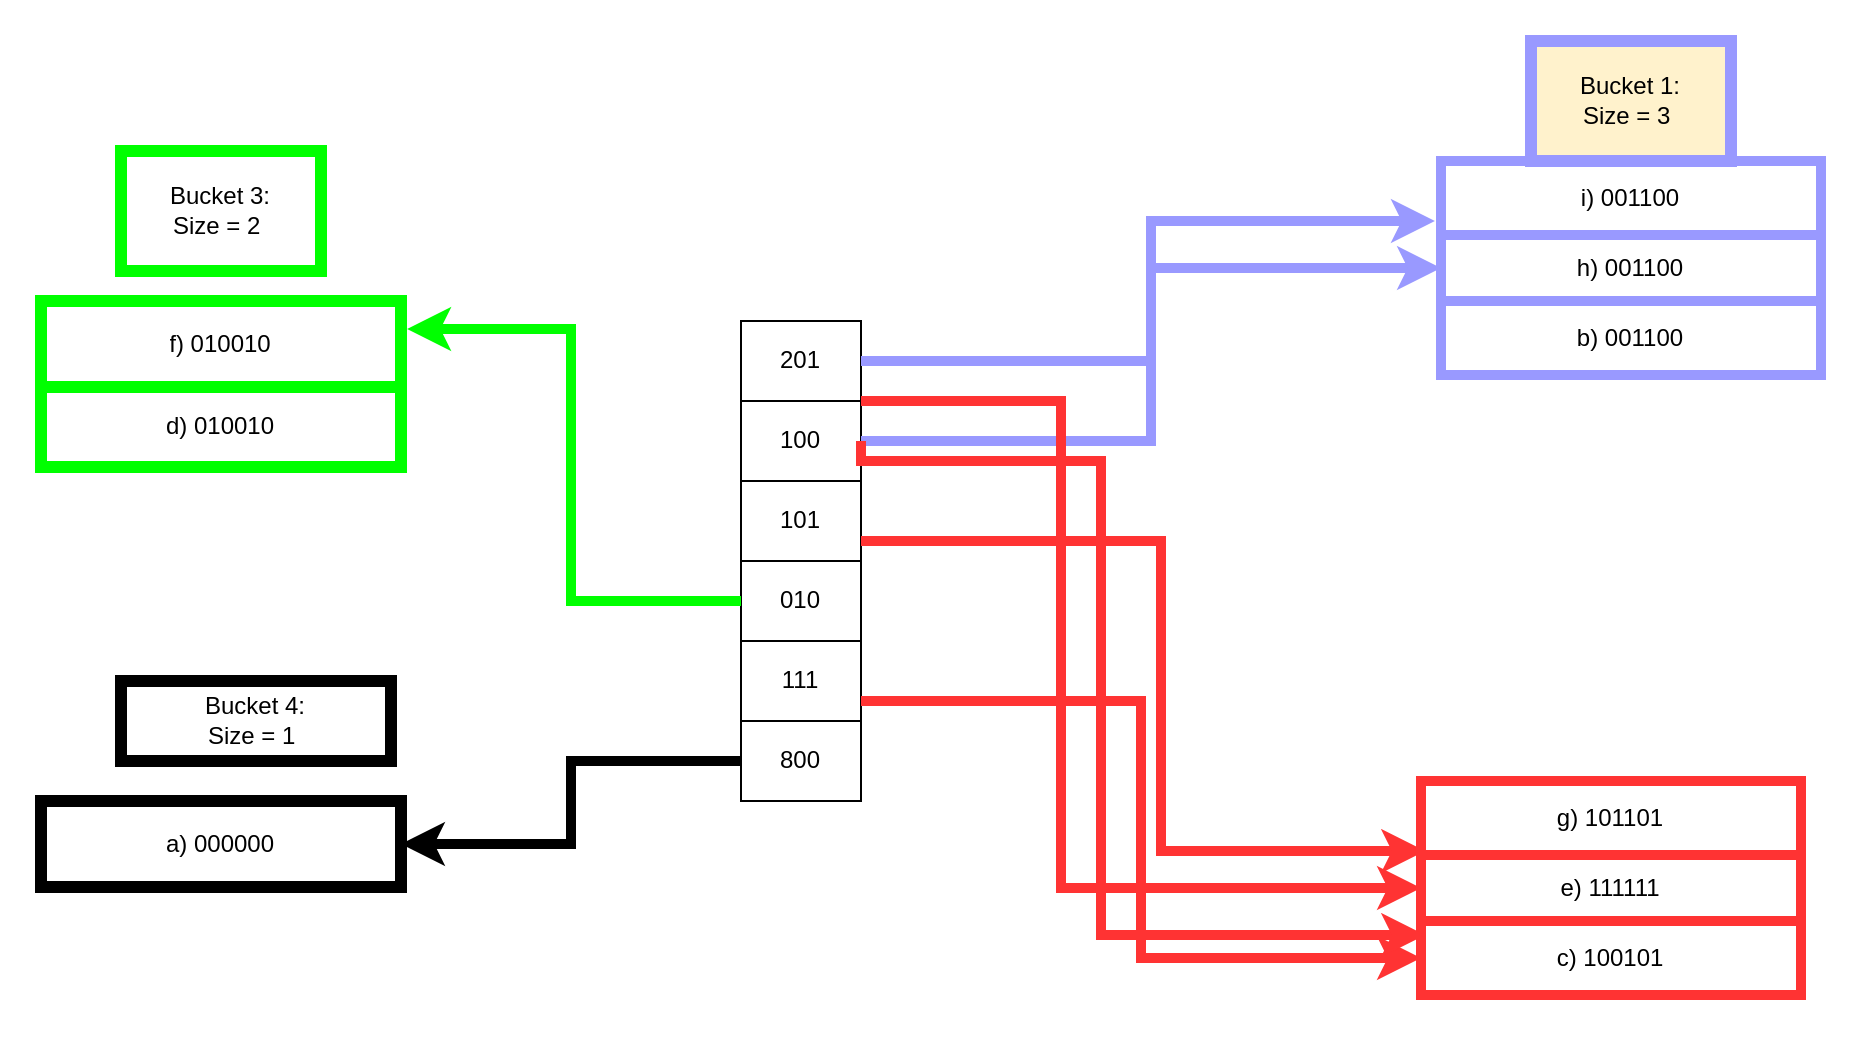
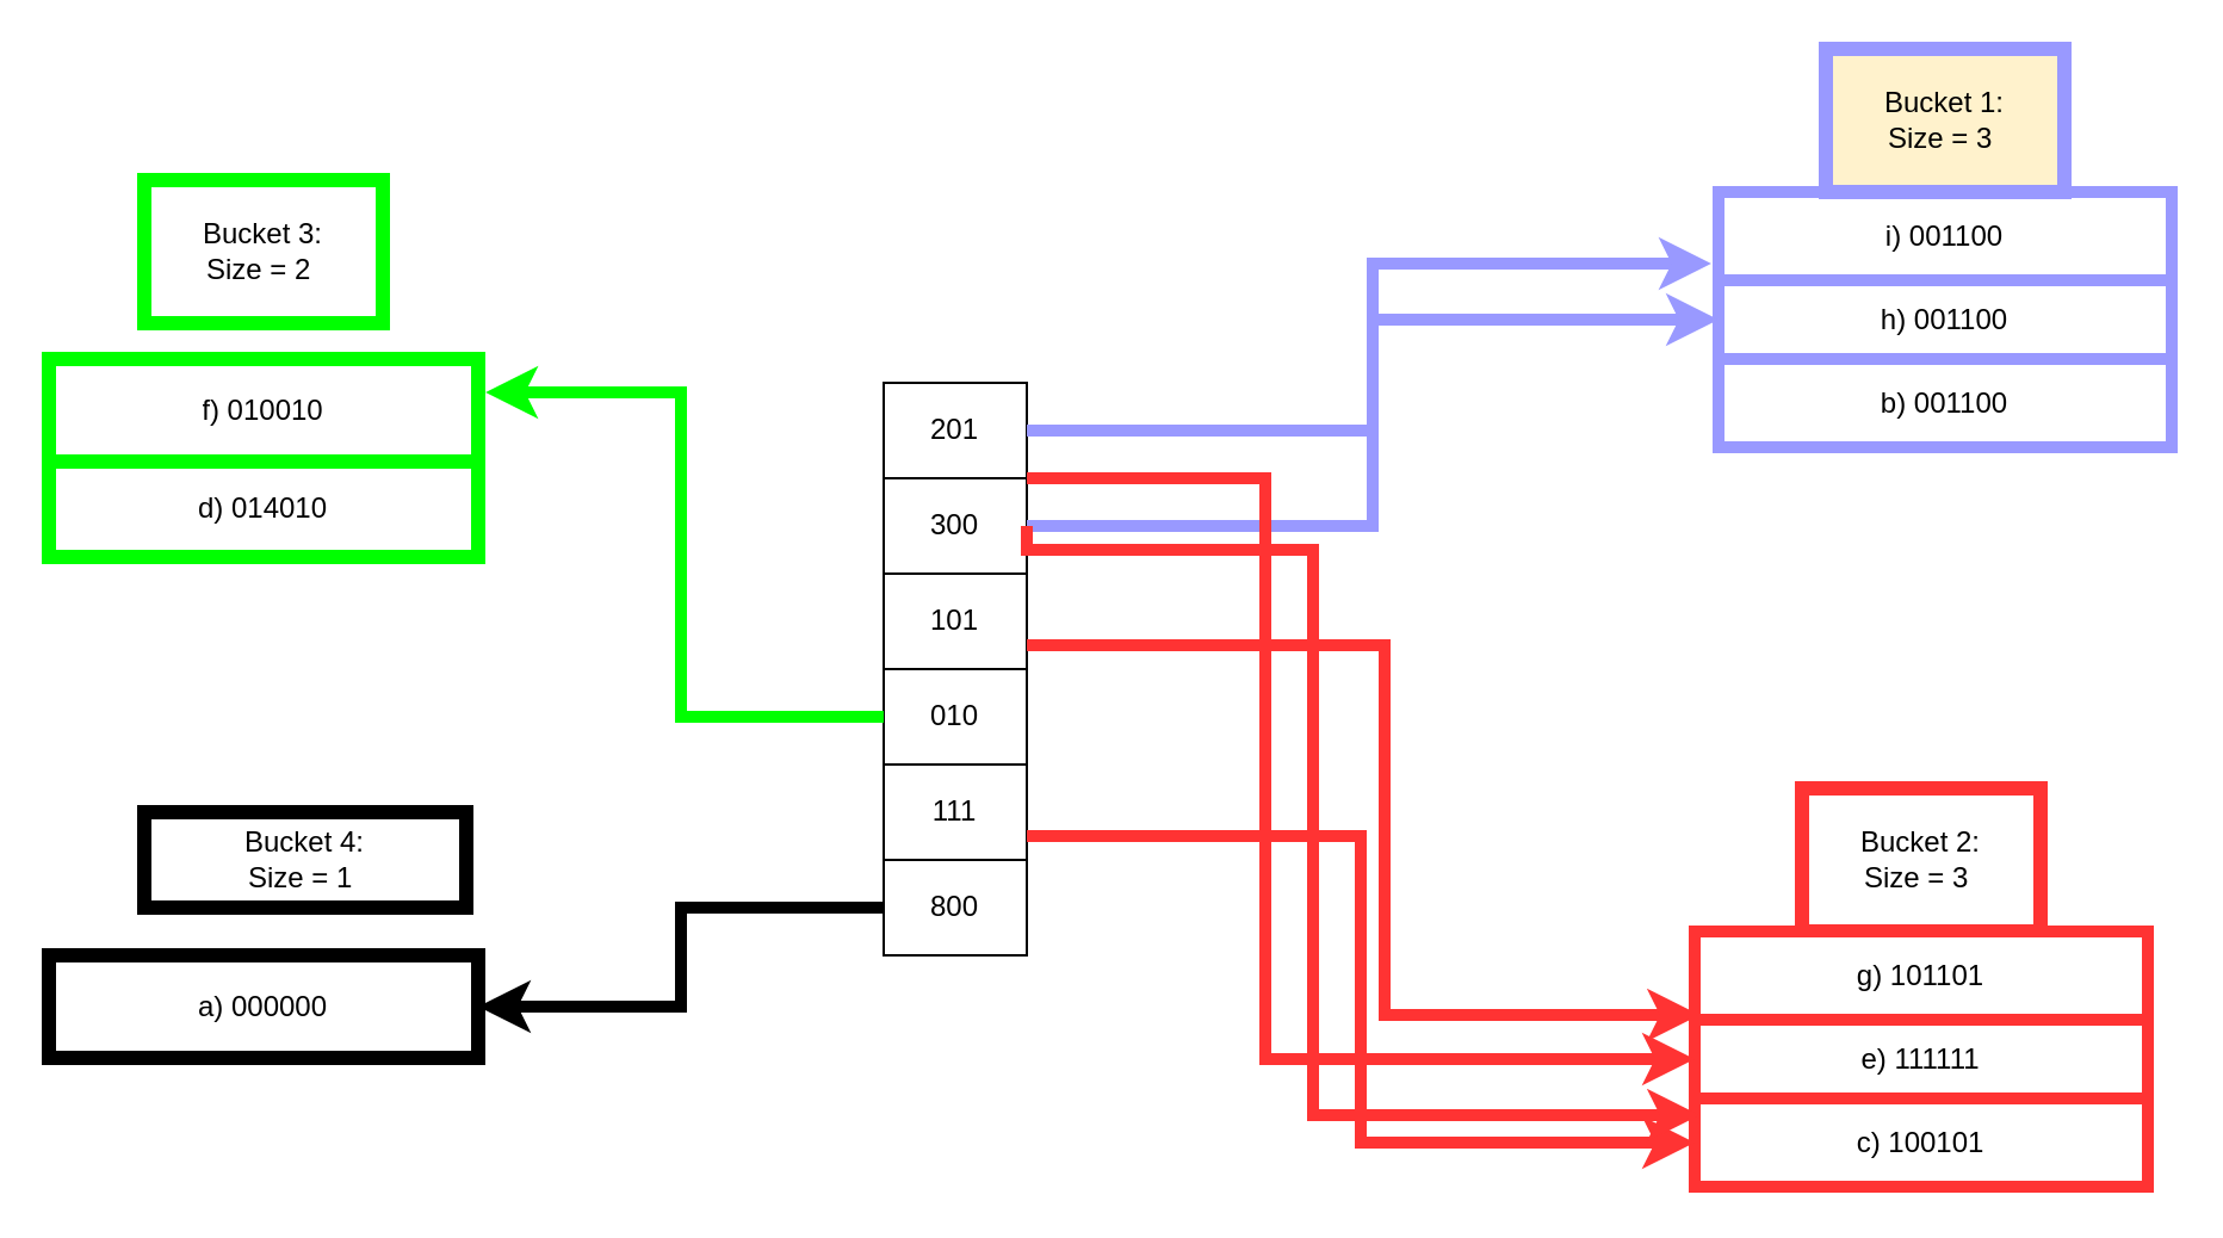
- <mxCell id="31" value="d) 010010" style="shape=partialRectangle;html=1;whiteSpace=wrap;connectable=0;overflow=hidden;fillColor=none;top=0;left=0;bottom=0;right=0;pointerEvents=1;strokeWidth=6;" vertex="1" parent="30"><mxGeometry width="180" height="40" as="geometry"><mxRectangle width="180" height="40" as="alternateBounds" /></mxGeometry></mxCell>
+ <mxCell id="31" value="d) 014010" style="shape=partialRectangle;html=1;whiteSpace=wrap;connectable=0;overflow=hidden;fillColor=none;top=0;left=0;bottom=0;right=0;pointerEvents=1;strokeWidth=6;" vertex="1" parent="30"><mxGeometry width="180" height="40" as="geometry"><mxRectangle width="180" height="40" as="alternateBounds" /></mxGeometry></mxCell>
- <mxCell id="6" value="100" style="shape=partialRectangle;html=1;whiteSpace=wrap;connectable=0;overflow=hidden;fillColor=none;top=0;left=0;bottom=0;right=0;pointerEvents=1;" vertex="1" parent="5"><mxGeometry width="60" height="40" as="geometry"><mxRectangle width="60" height="40" as="alternateBounds" /></mxGeometry></mxCell>
+ <mxCell id="6" value="300" style="shape=partialRectangle;html=1;whiteSpace=wrap;connectable=0;overflow=hidden;fillColor=none;top=0;left=0;bottom=0;right=0;pointerEvents=1;" vertex="1" parent="5"><mxGeometry width="60" height="40" as="geometry"><mxRectangle width="60" height="40" as="alternateBounds" /></mxGeometry></mxCell>
+ <mxCell id="25" value="Bucket 2:&lt;br&gt;Size = 3&amp;nbsp;" style="rounded=0;whiteSpace=wrap;html=1;strokeColor=#FF3333;strokeWidth=6;" vertex="1" parent="1"><mxGeometry x="755" y="330" width="100" height="60" as="geometry" /></mxCell>
